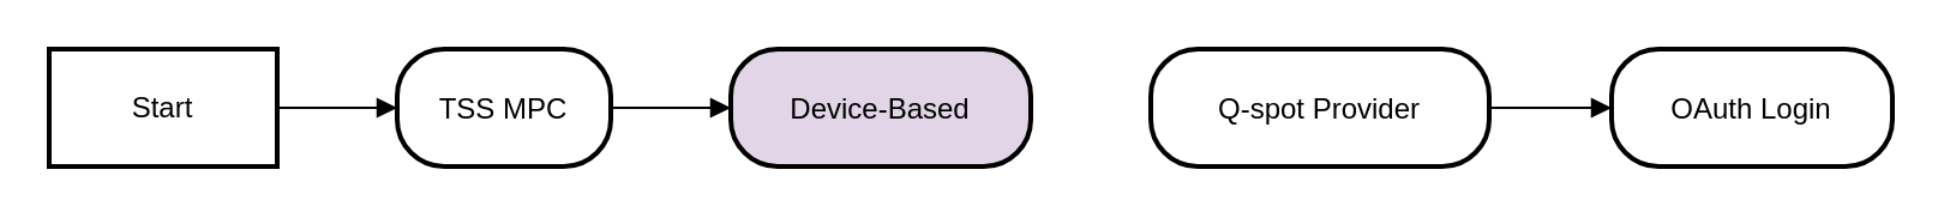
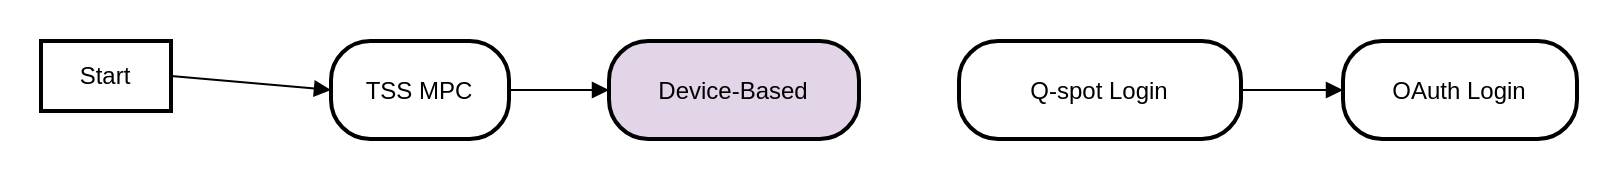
- <mxCell id="2" value="Start" style="whiteSpace=wrap;strokeWidth=2;" vertex="1" parent="1"><mxGeometry x="20" y="20" width="95" height="49" as="geometry" /></mxCell>
+ <mxCell id="2" value="Start" style="whiteSpace=wrap;strokeWidth=2;" vertex="1" parent="1"><mxGeometry x="20" y="20" width="65" height="35" as="geometry" /></mxCell>
- <mxCell id="5" value="Q-spot Provider" style="rounded=1;arcSize=40;strokeWidth=2" vertex="1" parent="1"><mxGeometry x="479" y="20" width="141" height="49" as="geometry" /></mxCell>
+ <mxCell id="5" value="Q-spot Login" style="rounded=1;arcSize=40;strokeWidth=2" vertex="1" parent="1"><mxGeometry x="479" y="20" width="141" height="49" as="geometry" /></mxCell>
